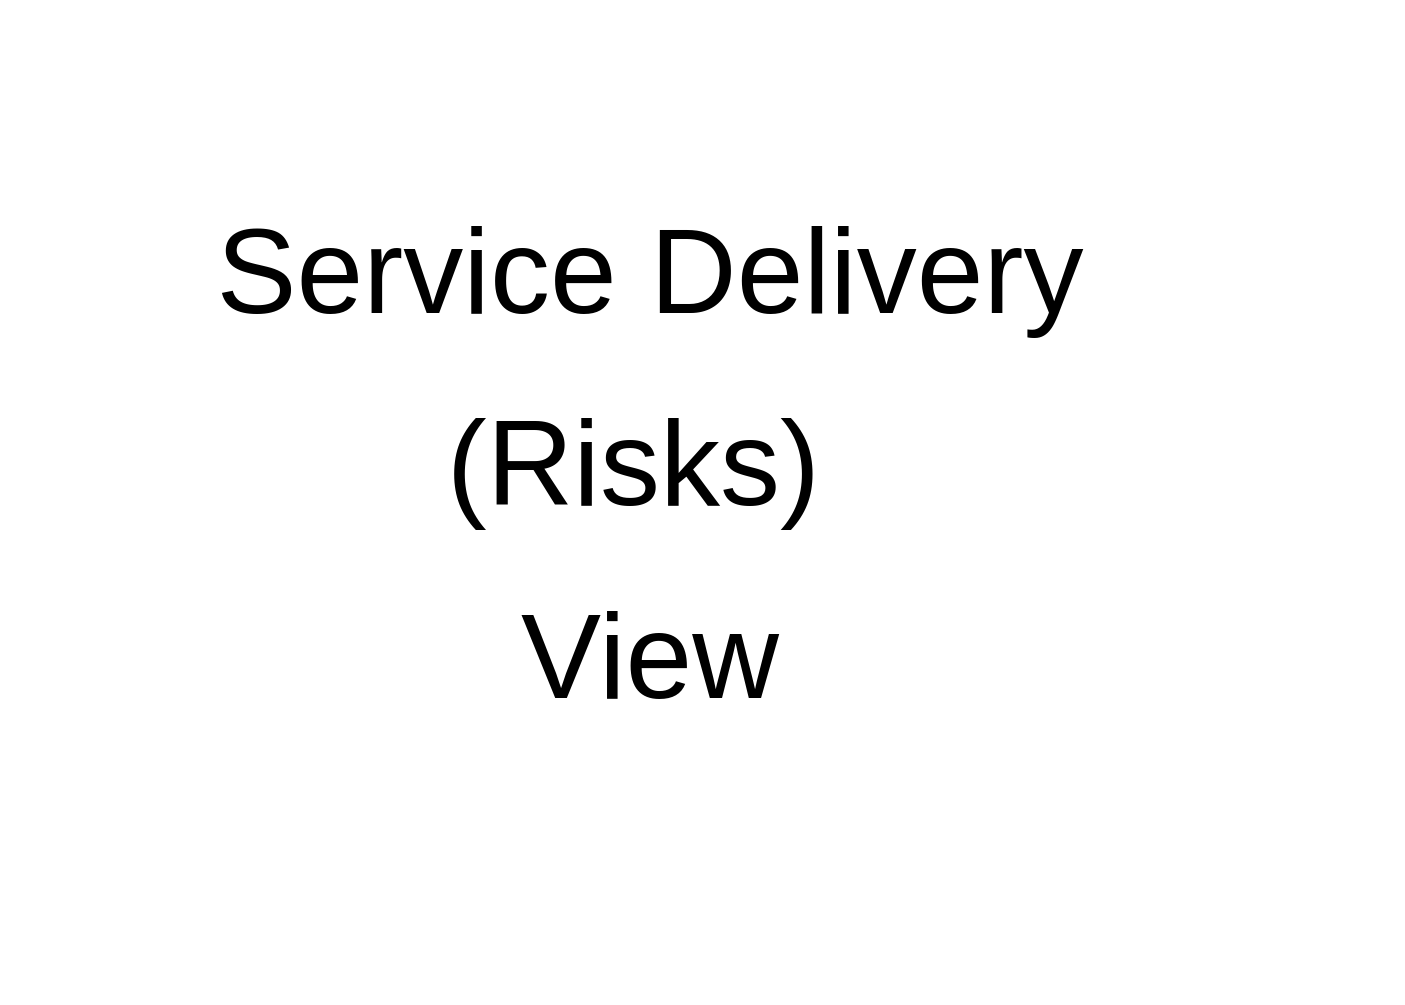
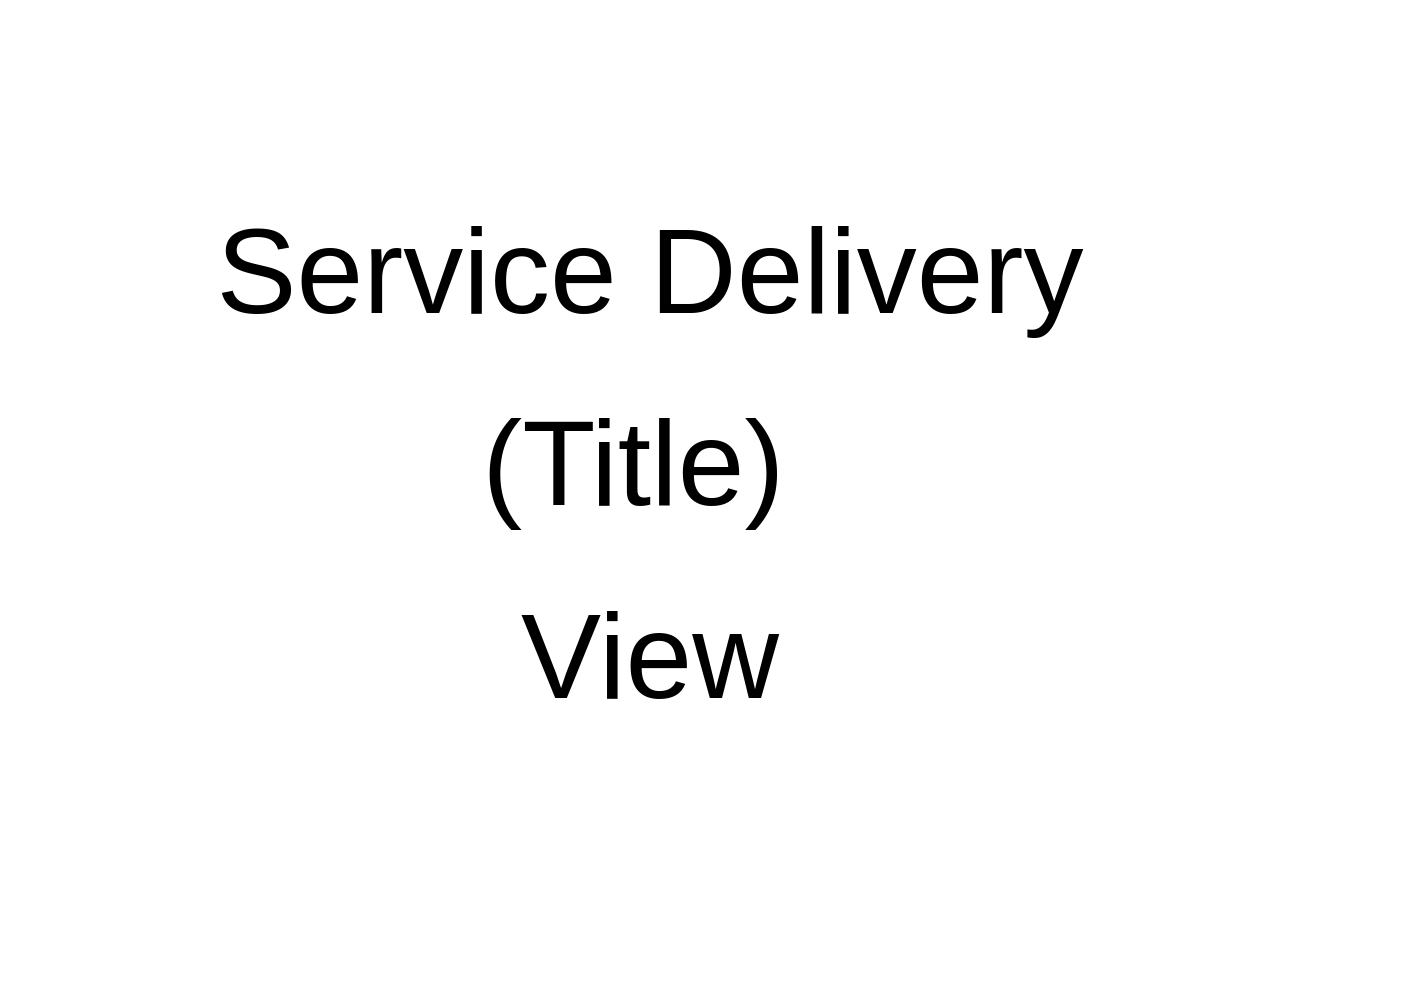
- <mxCell id="2" value="&lt;font style=&quot;font-size: 64px&quot;&gt;&lt;span style=&quot;font-size: 48px&quot;&gt;&lt;span style=&quot;font-weight: normal&quot;&gt;Service Delivery&lt;br&gt;(Risks)&amp;nbsp;&lt;br&gt;View&lt;/span&gt;&lt;br&gt;&lt;/span&gt;&lt;/font&gt;" style="text;html=1;strokeColor=none;fillColor=none;align=center;verticalAlign=middle;whiteSpace=wrap;rounded=0;fontSize=48;opacity=30;fontStyle=1" vertex="1" parent="1"><mxGeometry x="20" y="20" width="480" height="320" as="geometry" /></mxCell>
+ <mxCell id="2" value="&lt;font style=&quot;font-size: 64px&quot;&gt;&lt;span style=&quot;font-size: 48px&quot;&gt;&lt;span style=&quot;font-weight: normal&quot;&gt;Service Delivery&lt;br&gt;(Title)&amp;nbsp;&lt;br&gt;View&lt;/span&gt;&lt;br&gt;&lt;/span&gt;&lt;/font&gt;" style="text;html=1;strokeColor=none;fillColor=none;align=center;verticalAlign=middle;whiteSpace=wrap;rounded=0;fontSize=48;opacity=30;fontStyle=1" vertex="1" parent="1"><mxGeometry x="20" y="20" width="480" height="320" as="geometry" /></mxCell>
